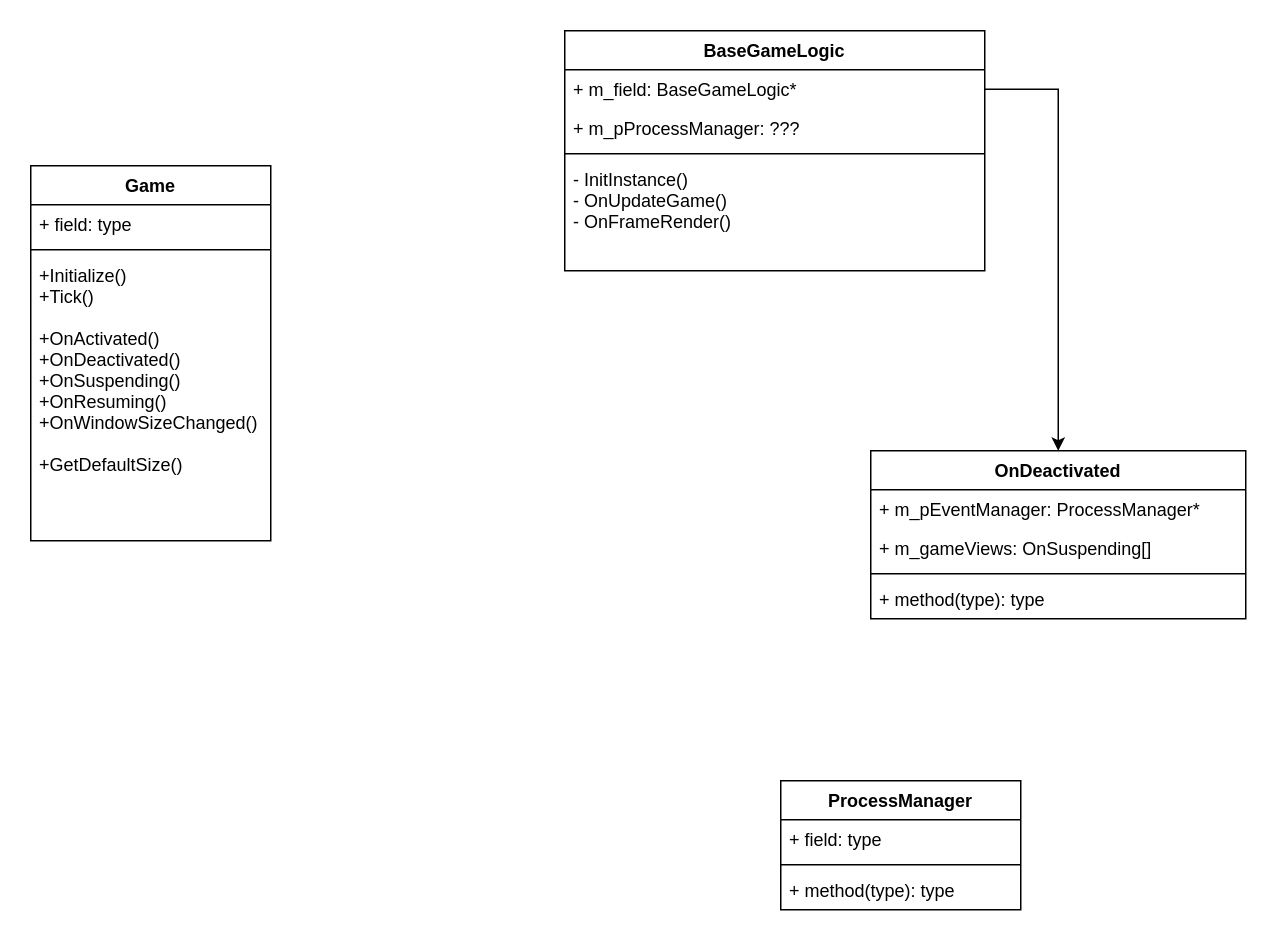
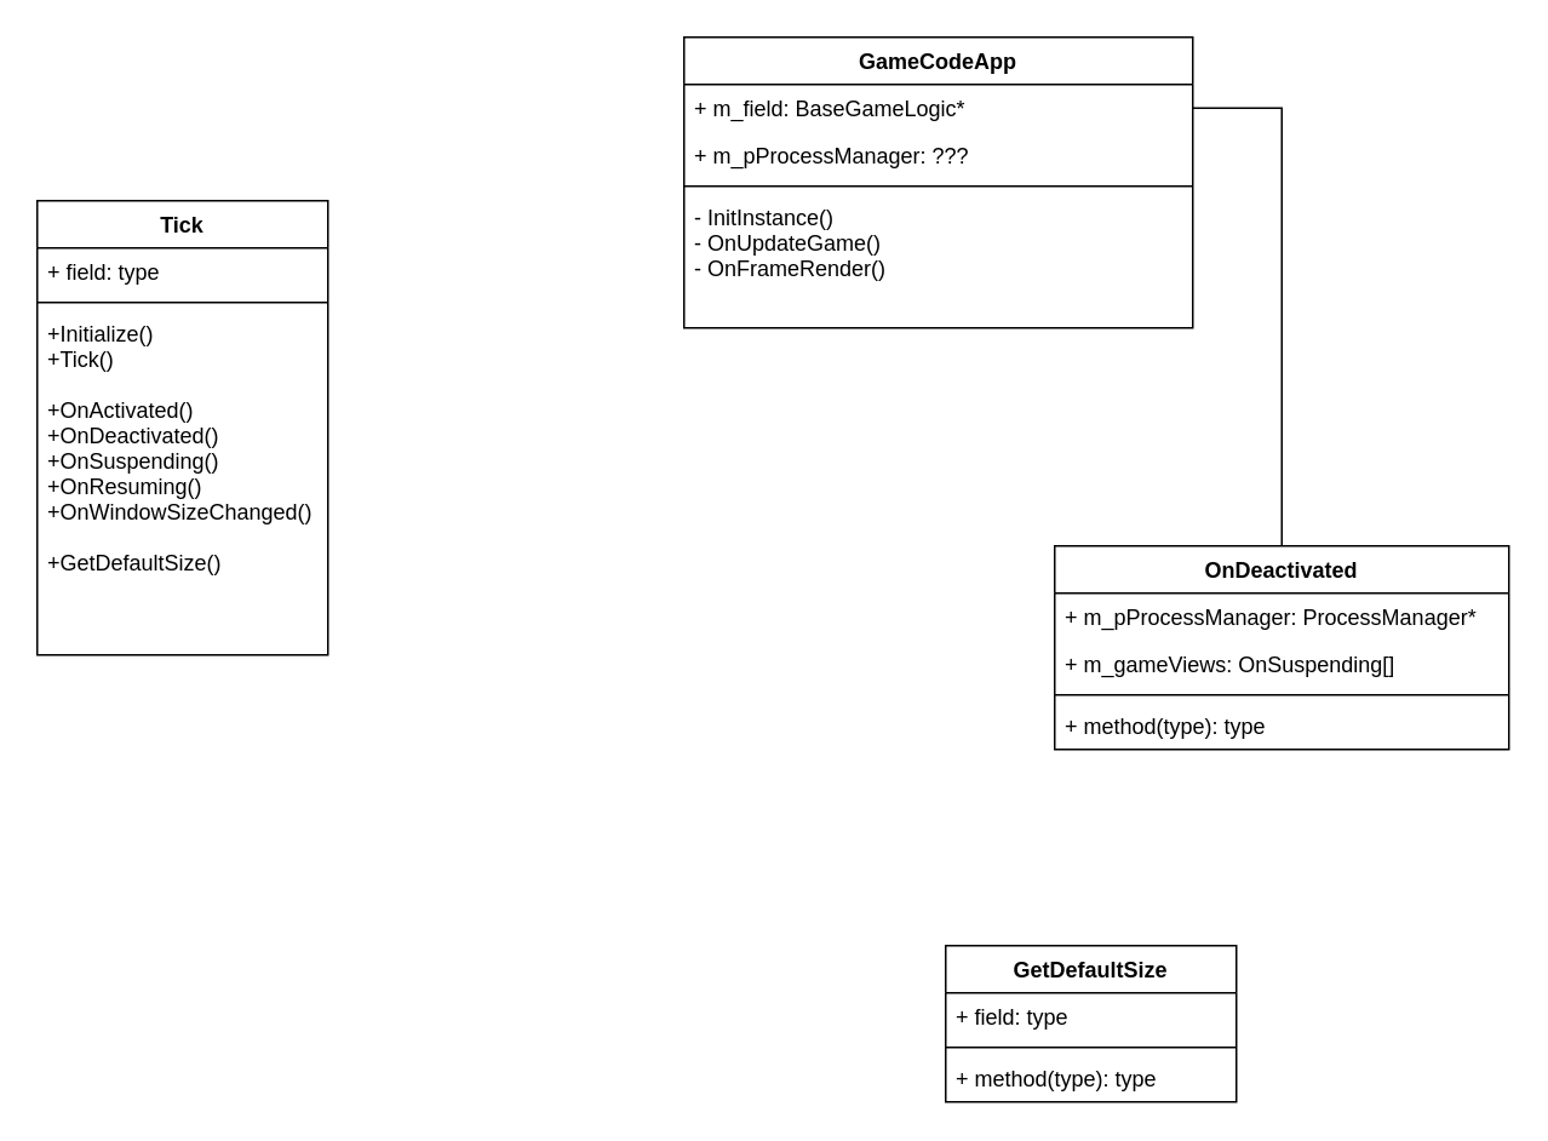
- <mxCell id="6" value="BaseGameLogic&#10;" style="swimlane;fontStyle=1;align=center;verticalAlign=top;childLayout=stackLayout;horizontal=1;startSize=26;horizontalStack=0;resizeParent=1;resizeParentMax=0;resizeLast=0;collapsible=1;marginBottom=0;" vertex="1" parent="1"><mxGeometry x="376" y="20" width="280" height="160" as="geometry" /></mxCell>
+ <mxCell id="6" value="GameCodeApp&#10;" style="swimlane;fontStyle=1;align=center;verticalAlign=top;childLayout=stackLayout;horizontal=1;startSize=26;horizontalStack=0;resizeParent=1;resizeParentMax=0;resizeLast=0;collapsible=1;marginBottom=0;" vertex="1" parent="1"><mxGeometry x="376" y="20" width="280" height="160" as="geometry" /></mxCell>
- <mxCell id="2" value="Game&#10;" style="swimlane;fontStyle=1;align=center;verticalAlign=top;childLayout=stackLayout;horizontal=1;startSize=26;horizontalStack=0;resizeParent=1;resizeParentMax=0;resizeLast=0;collapsible=1;marginBottom=0;" vertex="1" parent="1"><mxGeometry x="20" y="110" width="160" height="250" as="geometry"><mxRectangle x="160" y="140" width="70" height="26" as="alternateBounds" /></mxGeometry></mxCell>
+ <mxCell id="2" value="Tick&#10;" style="swimlane;fontStyle=1;align=center;verticalAlign=top;childLayout=stackLayout;horizontal=1;startSize=26;horizontalStack=0;resizeParent=1;resizeParentMax=0;resizeLast=0;collapsible=1;marginBottom=0;" vertex="1" parent="1"><mxGeometry x="20" y="110" width="160" height="250" as="geometry"><mxRectangle x="160" y="140" width="70" height="26" as="alternateBounds" /></mxGeometry></mxCell>
- <mxCell id="20" style="edgeStyle=orthogonalEdgeStyle;rounded=0;orthogonalLoop=1;jettySize=auto;html=1;exitX=1;exitY=0.5;exitDx=0;exitDy=0;" edge="1" parent="1" source="7" target="15"><mxGeometry relative="1" as="geometry" /></mxCell>
+ <mxCell id="20" style="edgeStyle=orthogonalEdgeStyle;rounded=0;orthogonalLoop=1;jettySize=auto;html=1;exitX=1;exitY=0.5;exitDx=0;exitDy=0;endArrow=none;" edge="1" parent="1" source="7" target="15"><mxGeometry relative="1" as="geometry" /></mxCell>
- <mxCell id="16" value="+ m_pEventManager: ProcessManager*" style="text;strokeColor=none;fillColor=none;align=left;verticalAlign=top;spacingLeft=4;spacingRight=4;overflow=hidden;rotatable=0;points=[[0,0.5],[1,0.5]];portConstraint=eastwest;" vertex="1" parent="15"><mxGeometry y="26" width="250" height="26" as="geometry" /></mxCell>
+ <mxCell id="16" value="+ m_pProcessManager: ProcessManager*" style="text;strokeColor=none;fillColor=none;align=left;verticalAlign=top;spacingLeft=4;spacingRight=4;overflow=hidden;rotatable=0;points=[[0,0.5],[1,0.5]];portConstraint=eastwest;" vertex="1" parent="15"><mxGeometry y="26" width="250" height="26" as="geometry" /></mxCell>
- <mxCell id="11" value="ProcessManager" style="swimlane;fontStyle=1;align=center;verticalAlign=top;childLayout=stackLayout;horizontal=1;startSize=26;horizontalStack=0;resizeParent=1;resizeParentMax=0;resizeLast=0;collapsible=1;marginBottom=0;" vertex="1" parent="1"><mxGeometry x="520" y="520" width="160" height="86" as="geometry" /></mxCell>
+ <mxCell id="11" value="GetDefaultSize" style="swimlane;fontStyle=1;align=center;verticalAlign=top;childLayout=stackLayout;horizontal=1;startSize=26;horizontalStack=0;resizeParent=1;resizeParentMax=0;resizeLast=0;collapsible=1;marginBottom=0;" vertex="1" parent="1"><mxGeometry x="520" y="520" width="160" height="86" as="geometry" /></mxCell>
